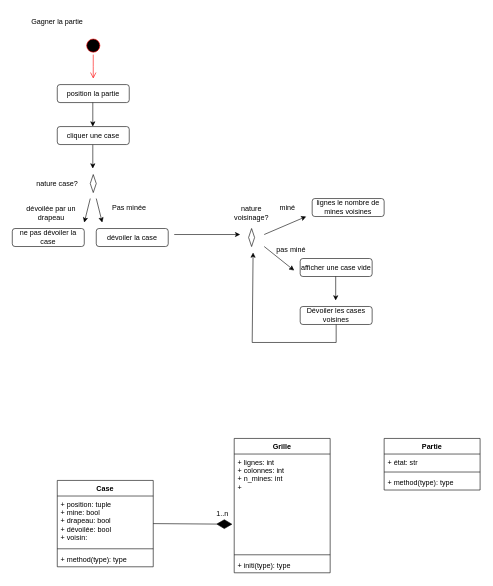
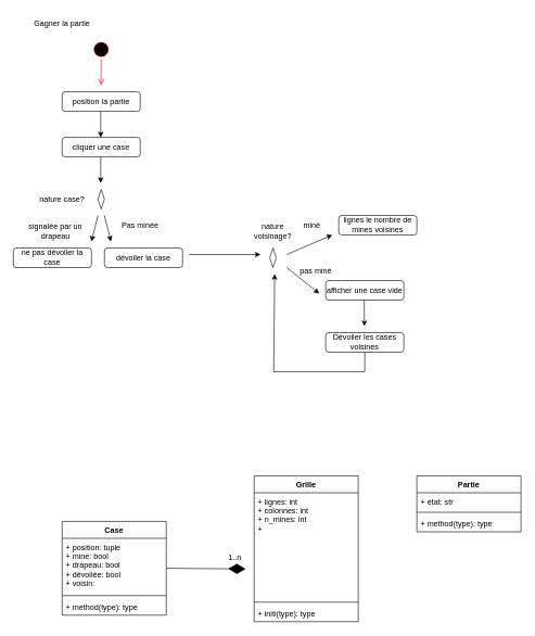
- <mxCell id="12" value="dévoilée par un drapeau" style="text;html=1;strokeColor=none;fillColor=none;align=center;verticalAlign=middle;whiteSpace=wrap;rounded=0;" parent="1" vertex="1"><mxGeometry x="40" y="340" width="90" height="30" as="geometry" /></mxCell>
+ <mxCell id="12" value="signalée par un drapeau" style="text;html=1;strokeColor=none;fillColor=none;align=center;verticalAlign=middle;whiteSpace=wrap;rounded=0;" parent="1" vertex="1"><mxGeometry x="40" y="340" width="90" height="30" as="geometry" /></mxCell>
- <mxCell id="42" value="1..n" style="text;html=1;align=center;verticalAlign=middle;resizable=0;points=[];autosize=1;strokeColor=none;fillColor=none;" vertex="1" parent="1"><mxGeometry x="350" y="840" width="40" height="30" as="geometry" /></mxCell>
+ <mxCell id="42" value="1..n" style="text;html=1;align=center;verticalAlign=middle;resizable=0;points=[];autosize=1;strokeColor=none;fillColor=none;" vertex="1" parent="1"><mxGeometry x="340" y="840" width="40" height="30" as="geometry" /></mxCell>
